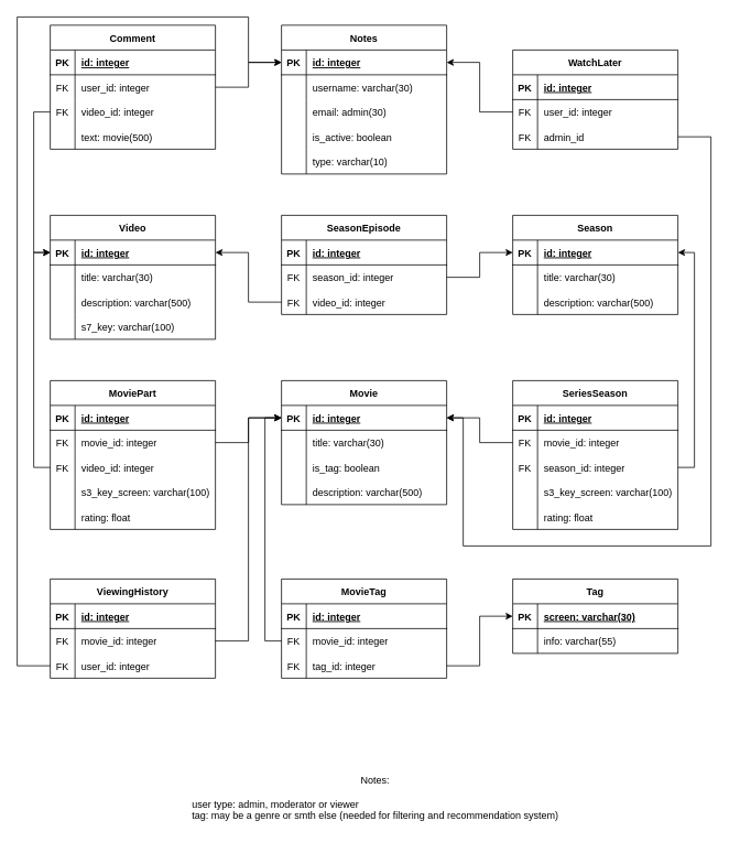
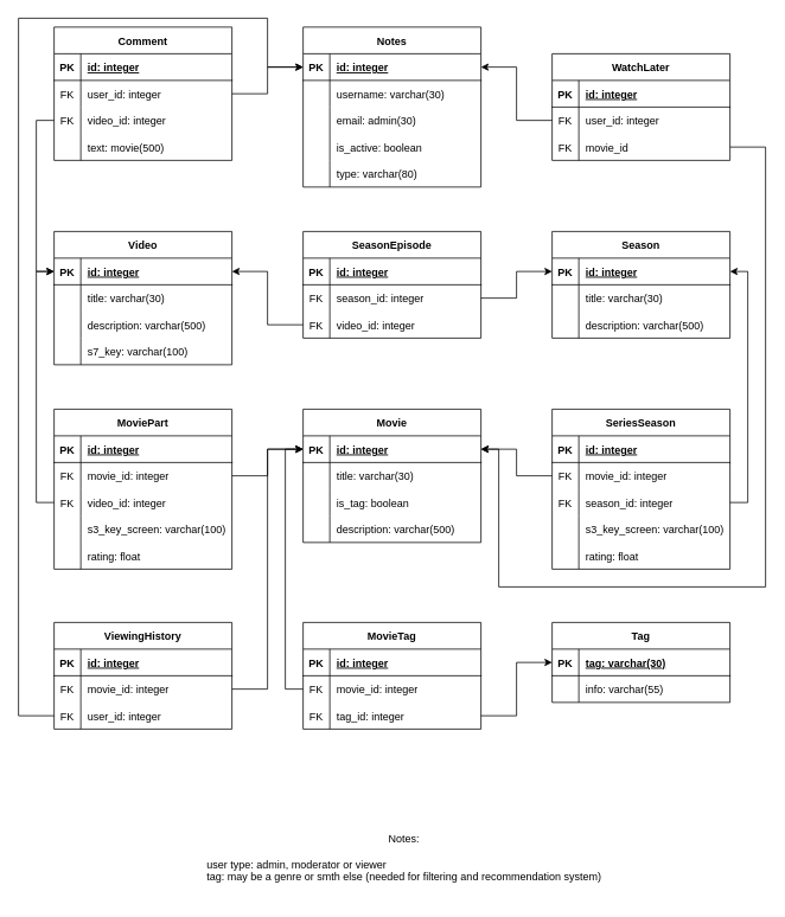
- <mxCell id="127" value="admin_id" style="shape=partialRectangle;connectable=0;fillColor=none;top=0;left=0;bottom=0;right=0;align=left;spacingLeft=6;overflow=hidden;" parent="125" vertex="1"><mxGeometry x="30" width="170" height="30" as="geometry"><mxRectangle width="170" height="30" as="alternateBounds" /></mxGeometry></mxCell>
+ <mxCell id="127" value="movie_id" style="shape=partialRectangle;connectable=0;fillColor=none;top=0;left=0;bottom=0;right=0;align=left;spacingLeft=6;overflow=hidden;" parent="125" vertex="1"><mxGeometry x="30" width="170" height="30" as="geometry"><mxRectangle width="170" height="30" as="alternateBounds" /></mxGeometry></mxCell>
- <mxCell id="17" value="type: varchar(10)" style="shape=partialRectangle;connectable=0;fillColor=none;top=0;left=0;bottom=0;right=0;align=left;spacingLeft=6;overflow=hidden;" parent="15" vertex="1"><mxGeometry x="30" width="170" height="30" as="geometry"><mxRectangle width="170" height="30" as="alternateBounds" /></mxGeometry></mxCell>
+ <mxCell id="17" value="type: varchar(80)" style="shape=partialRectangle;connectable=0;fillColor=none;top=0;left=0;bottom=0;right=0;align=left;spacingLeft=6;overflow=hidden;" parent="15" vertex="1"><mxGeometry x="30" width="170" height="30" as="geometry"><mxRectangle width="170" height="30" as="alternateBounds" /></mxGeometry></mxCell>
- <mxCell id="133" value="screen: varchar(30)" style="shape=partialRectangle;connectable=0;fillColor=none;top=0;left=0;bottom=0;right=0;align=left;spacingLeft=6;fontStyle=5;overflow=hidden;" parent="131" vertex="1"><mxGeometry x="30" width="170" height="30" as="geometry"><mxRectangle width="170" height="30" as="alternateBounds" /></mxGeometry></mxCell>
+ <mxCell id="133" value="tag: varchar(30)" style="shape=partialRectangle;connectable=0;fillColor=none;top=0;left=0;bottom=0;right=0;align=left;spacingLeft=6;fontStyle=5;overflow=hidden;" parent="131" vertex="1"><mxGeometry x="30" width="170" height="30" as="geometry"><mxRectangle width="170" height="30" as="alternateBounds" /></mxGeometry></mxCell>
